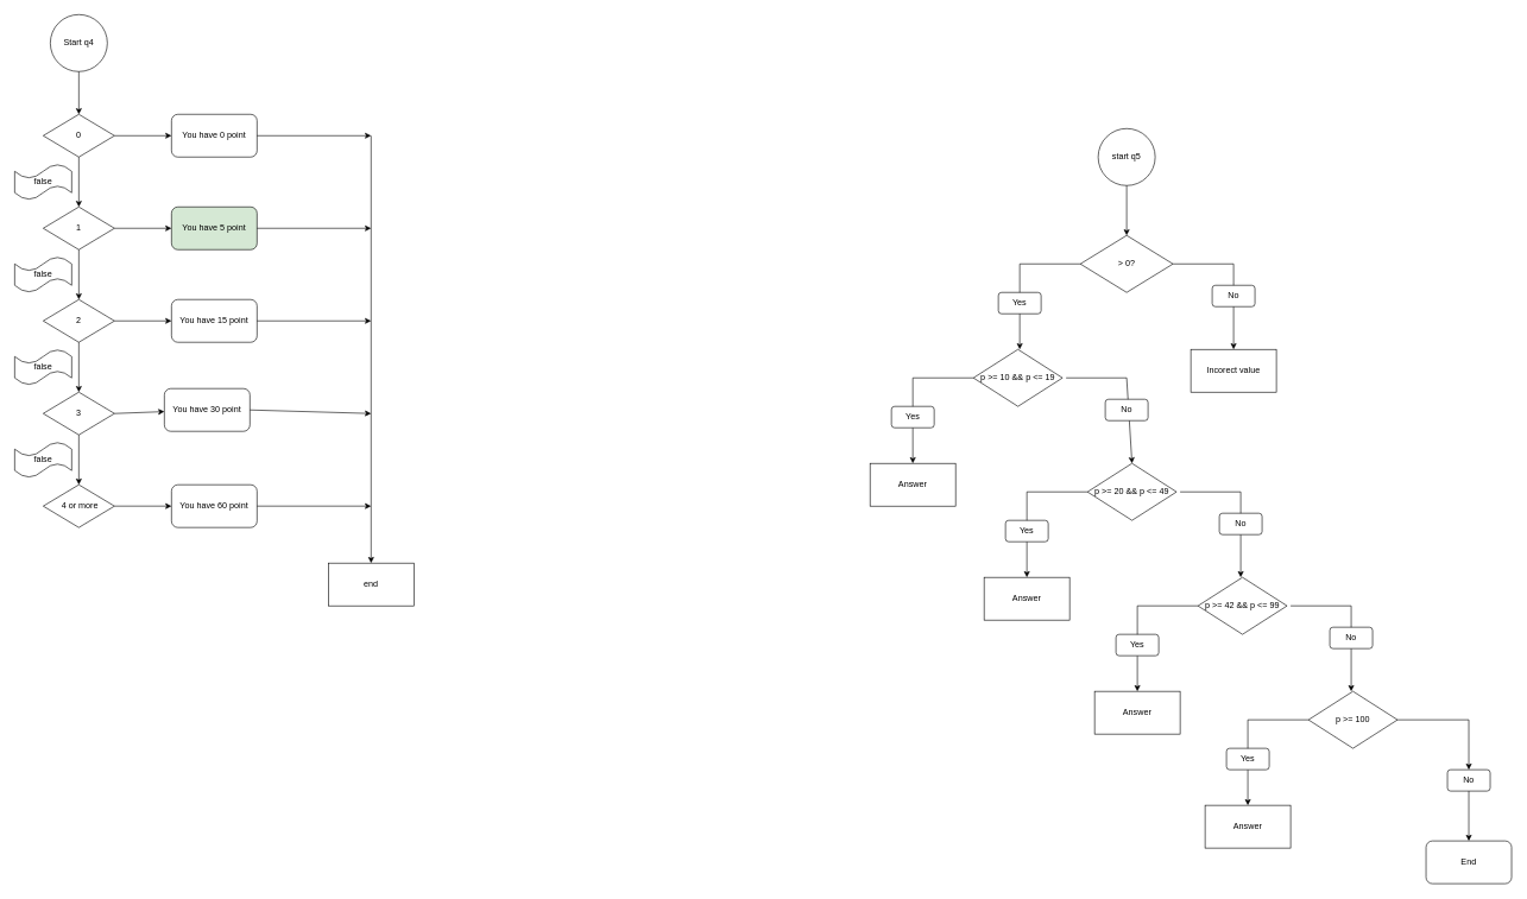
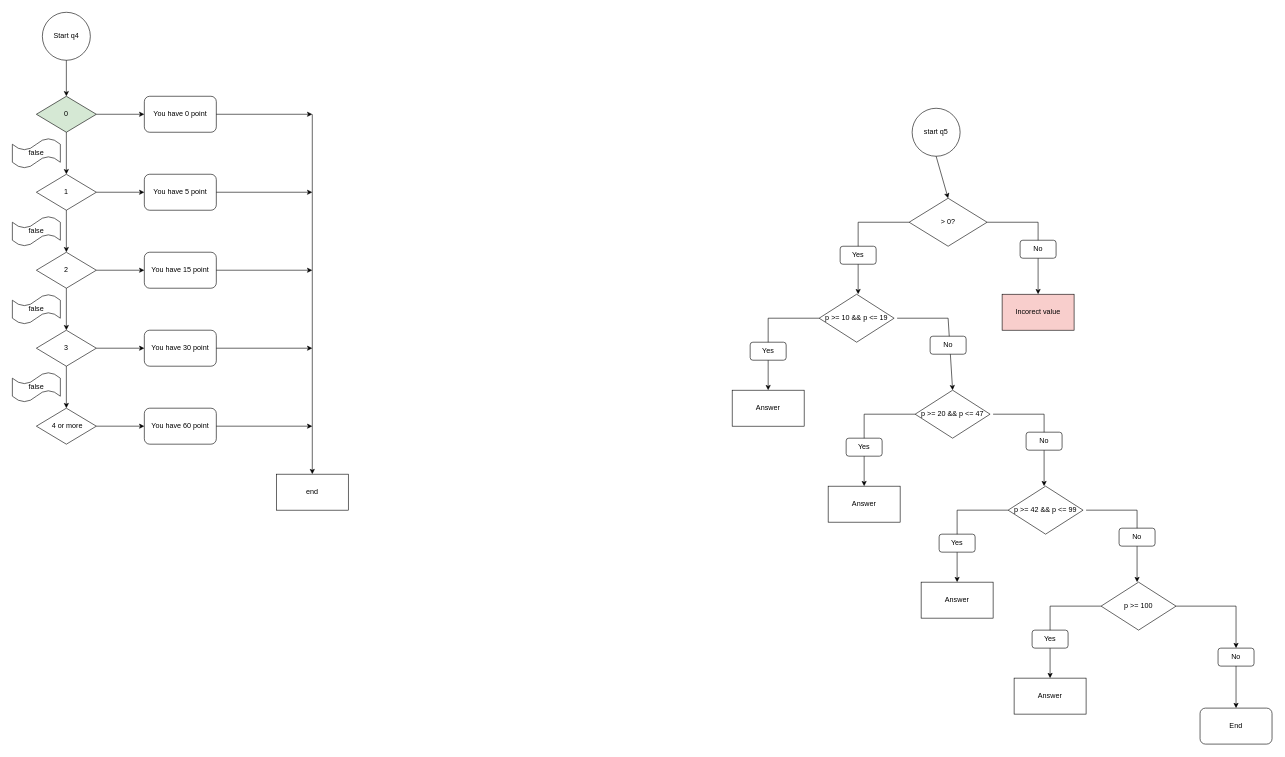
- <mxCell id="4" value="0" style="rhombus;whiteSpace=wrap;html=1;" vertex="1" parent="1"><mxGeometry x="60" y="160" width="100" height="60" as="geometry" /></mxCell>
+ <mxCell id="4" value="0" style="rhombus;whiteSpace=wrap;html=1;fillColor=#d5e8d4;" vertex="1" parent="1"><mxGeometry x="60" y="160" width="100" height="60" as="geometry" /></mxCell>
- <mxCell id="34" value="start q5" style="ellipse;whiteSpace=wrap;html=1;aspect=fixed;" vertex="1" parent="1"><mxGeometry x="1540" y="180" width="80" height="80" as="geometry" /></mxCell>
+ <mxCell id="34" value="start q5" style="ellipse;whiteSpace=wrap;html=1;aspect=fixed;" vertex="1" parent="1"><mxGeometry x="1520" y="180" width="80" height="80" as="geometry" /></mxCell>
- <mxCell id="10" value="You have 5 point" style="rounded=1;whiteSpace=wrap;html=1;fillColor=#d5e8d4;" vertex="1" parent="1"><mxGeometry x="240" y="290" width="120" height="60" as="geometry" /></mxCell>
+ <mxCell id="10" value="You have 5 point" style="rounded=1;whiteSpace=wrap;html=1;" vertex="1" parent="1"><mxGeometry x="240" y="290" width="120" height="60" as="geometry" /></mxCell>
- <mxCell id="41" value="Incorect value" style="rounded=0;whiteSpace=wrap;html=1;" vertex="1" parent="1"><mxGeometry x="1670" y="490" width="120" height="60" as="geometry" /></mxCell>
+ <mxCell id="41" value="Incorect value" style="rounded=0;whiteSpace=wrap;html=1;fillColor=#f8cecc;" vertex="1" parent="1"><mxGeometry x="1670" y="490" width="120" height="60" as="geometry" /></mxCell>
- <mxCell id="18" value="You have 30 point" style="rounded=1;whiteSpace=wrap;html=1;" vertex="1" parent="1"><mxGeometry x="230" y="545" width="120" height="60" as="geometry" /></mxCell>
+ <mxCell id="18" value="You have 30 point" style="rounded=1;whiteSpace=wrap;html=1;" vertex="1" parent="1"><mxGeometry x="240" y="550" width="120" height="60" as="geometry" /></mxCell>
- <mxCell id="48" value="p &amp;gt;= 20 &amp;amp;&amp;amp; p &amp;lt;= 49" style="rhombus;whiteSpace=wrap;html=1;" vertex="1" parent="1"><mxGeometry x="1525" y="650" width="125" height="80" as="geometry" /></mxCell>
+ <mxCell id="48" value="p &amp;gt;= 20 &amp;amp;&amp;amp; p &amp;lt;= 47" style="rhombus;whiteSpace=wrap;html=1;" vertex="1" parent="1"><mxGeometry x="1525" y="650" width="125" height="80" as="geometry" /></mxCell>
